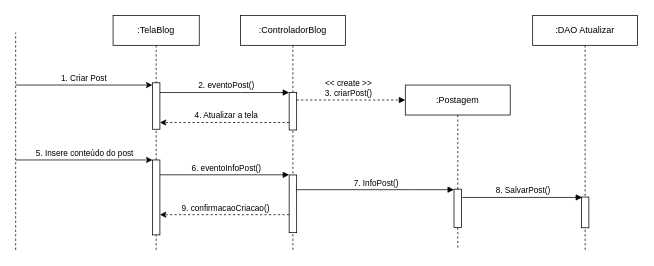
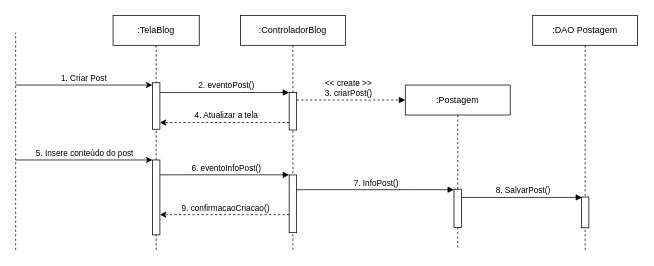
- <mxCell id="23" value=":DAO Atualizar" style="shape=umlLifeline;perimeter=lifelinePerimeter;whiteSpace=wrap;html=1;container=0;dropTarget=0;collapsible=0;recursiveResize=0;outlineConnect=0;portConstraint=eastwest;newEdgeStyle={&quot;edgeStyle&quot;:&quot;elbowEdgeStyle&quot;,&quot;elbow&quot;:&quot;vertical&quot;,&quot;curved&quot;:0,&quot;rounded&quot;:0};" parent="1" vertex="1"><mxGeometry x="710" y="20" width="140" height="313" as="geometry" /></mxCell>
+ <mxCell id="23" value=":DAO Postagem" style="shape=umlLifeline;perimeter=lifelinePerimeter;whiteSpace=wrap;html=1;container=0;dropTarget=0;collapsible=0;recursiveResize=0;outlineConnect=0;portConstraint=eastwest;newEdgeStyle={&quot;edgeStyle&quot;:&quot;elbowEdgeStyle&quot;,&quot;elbow&quot;:&quot;vertical&quot;,&quot;curved&quot;:0,&quot;rounded&quot;:0};" parent="1" vertex="1"><mxGeometry x="710" y="20" width="140" height="313" as="geometry" /></mxCell>
